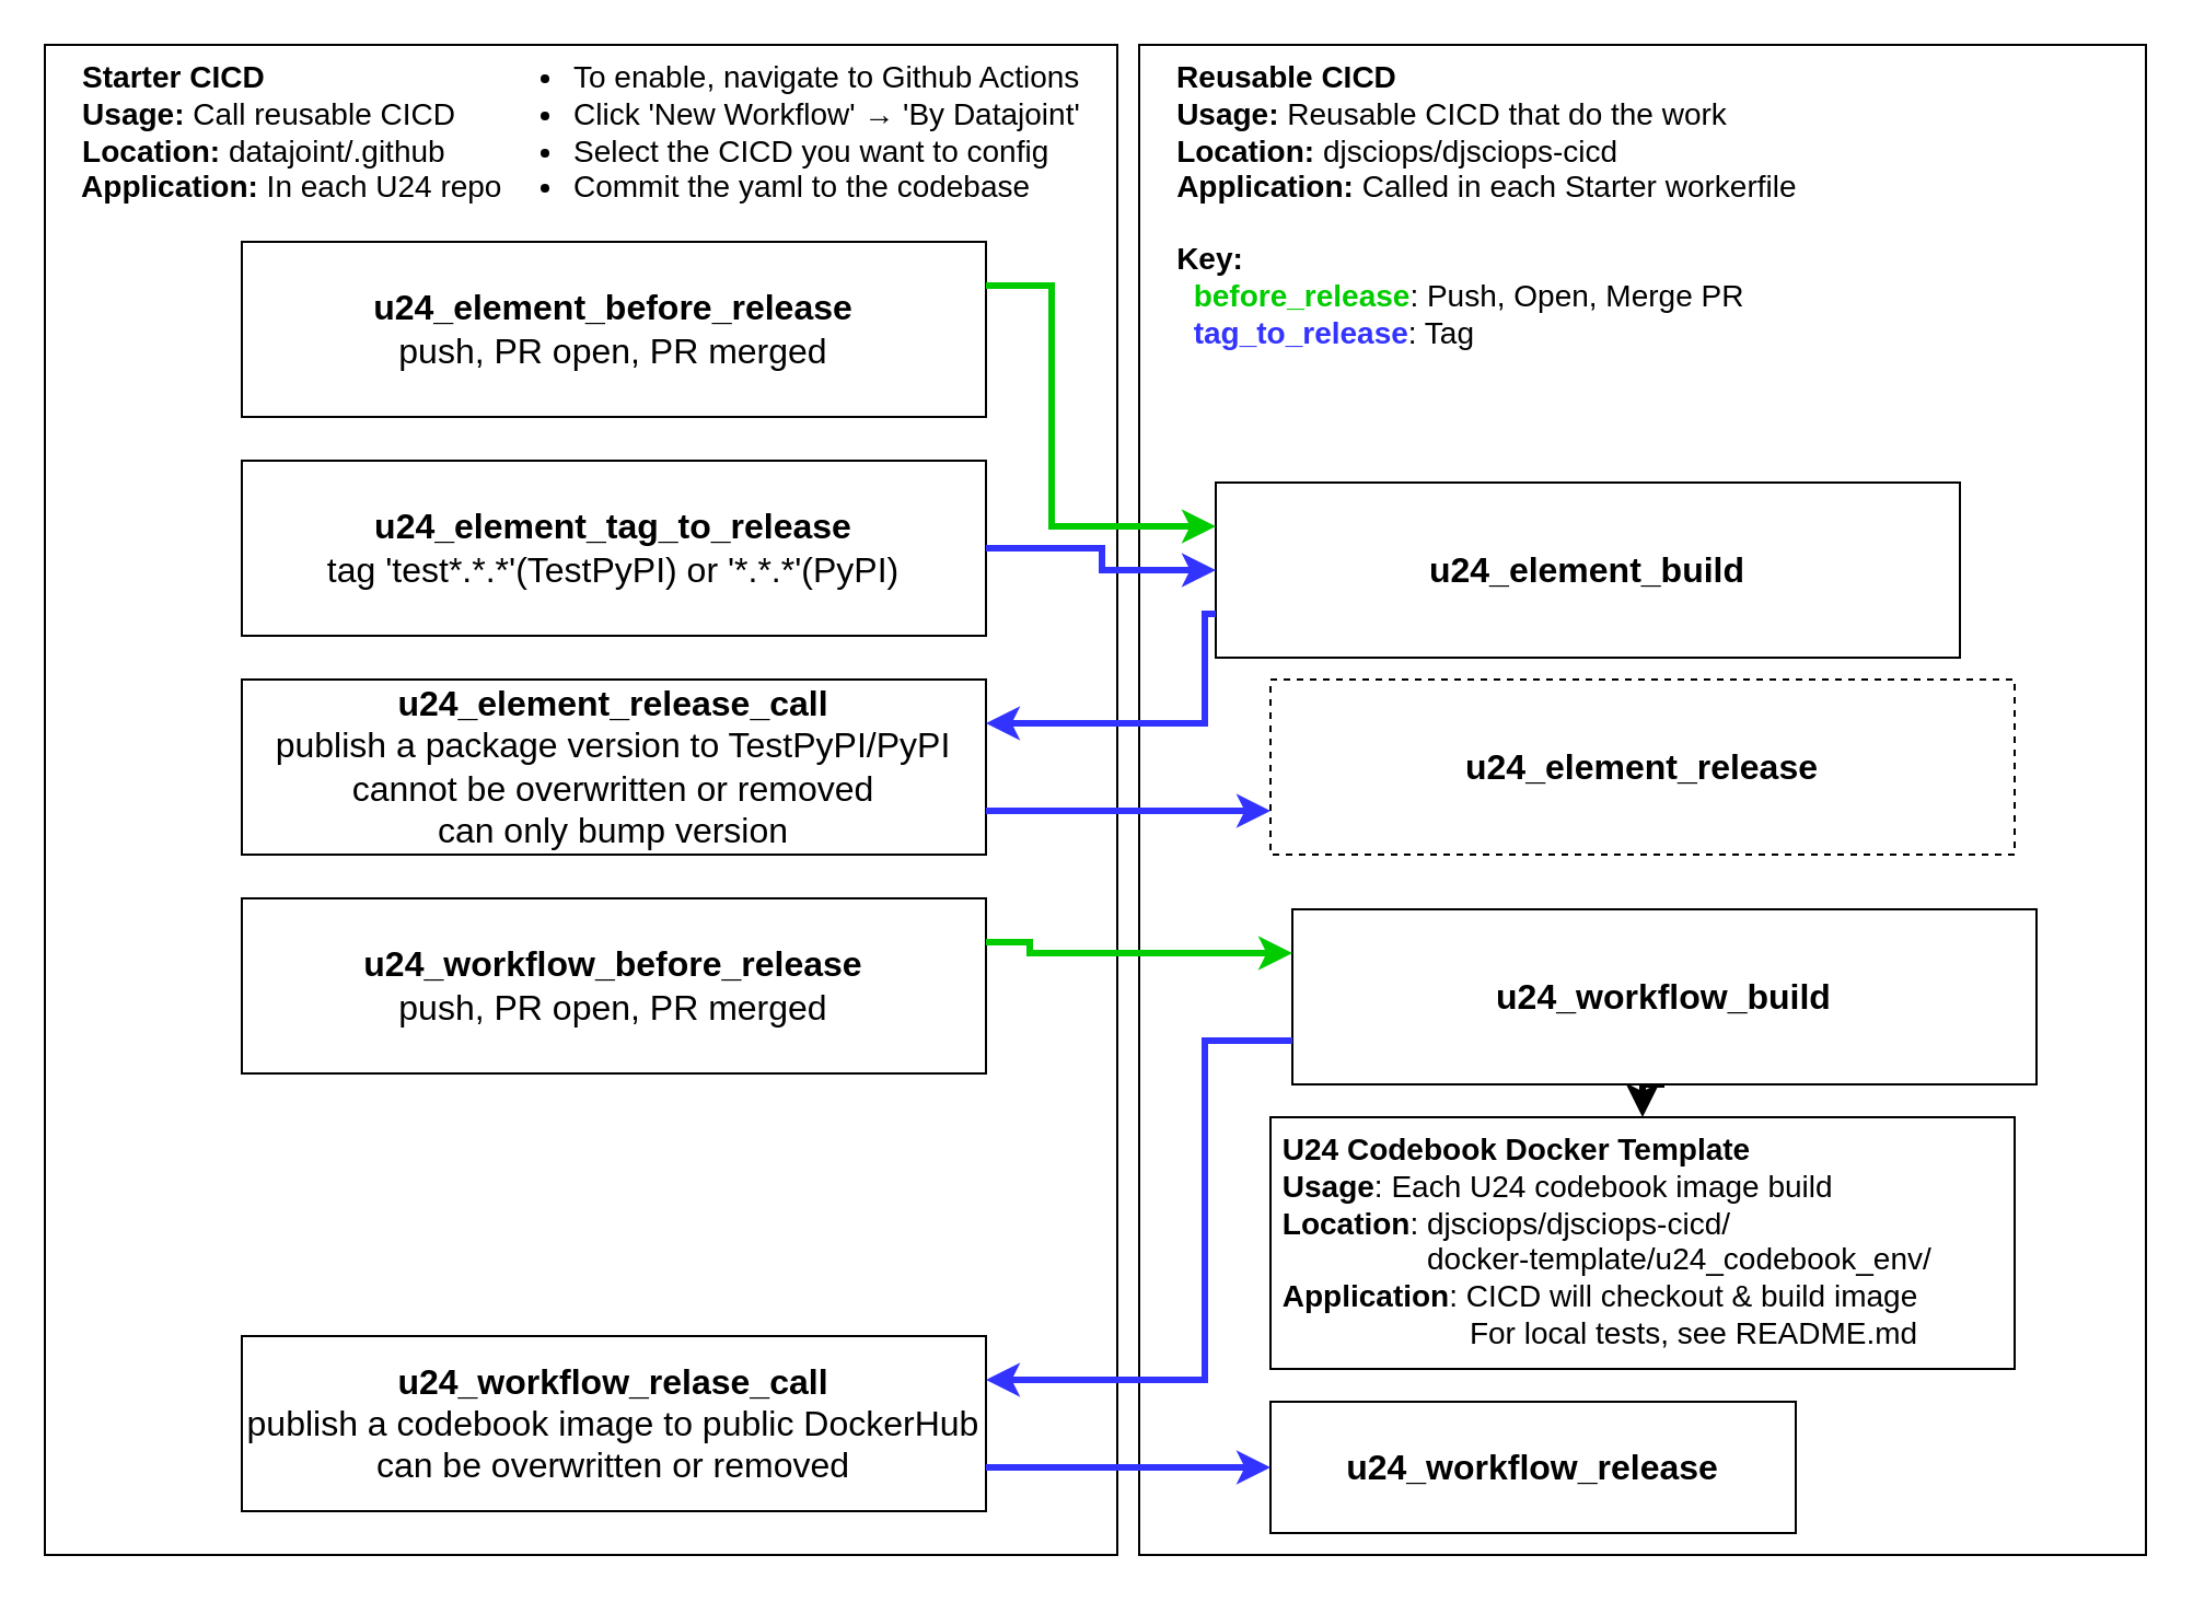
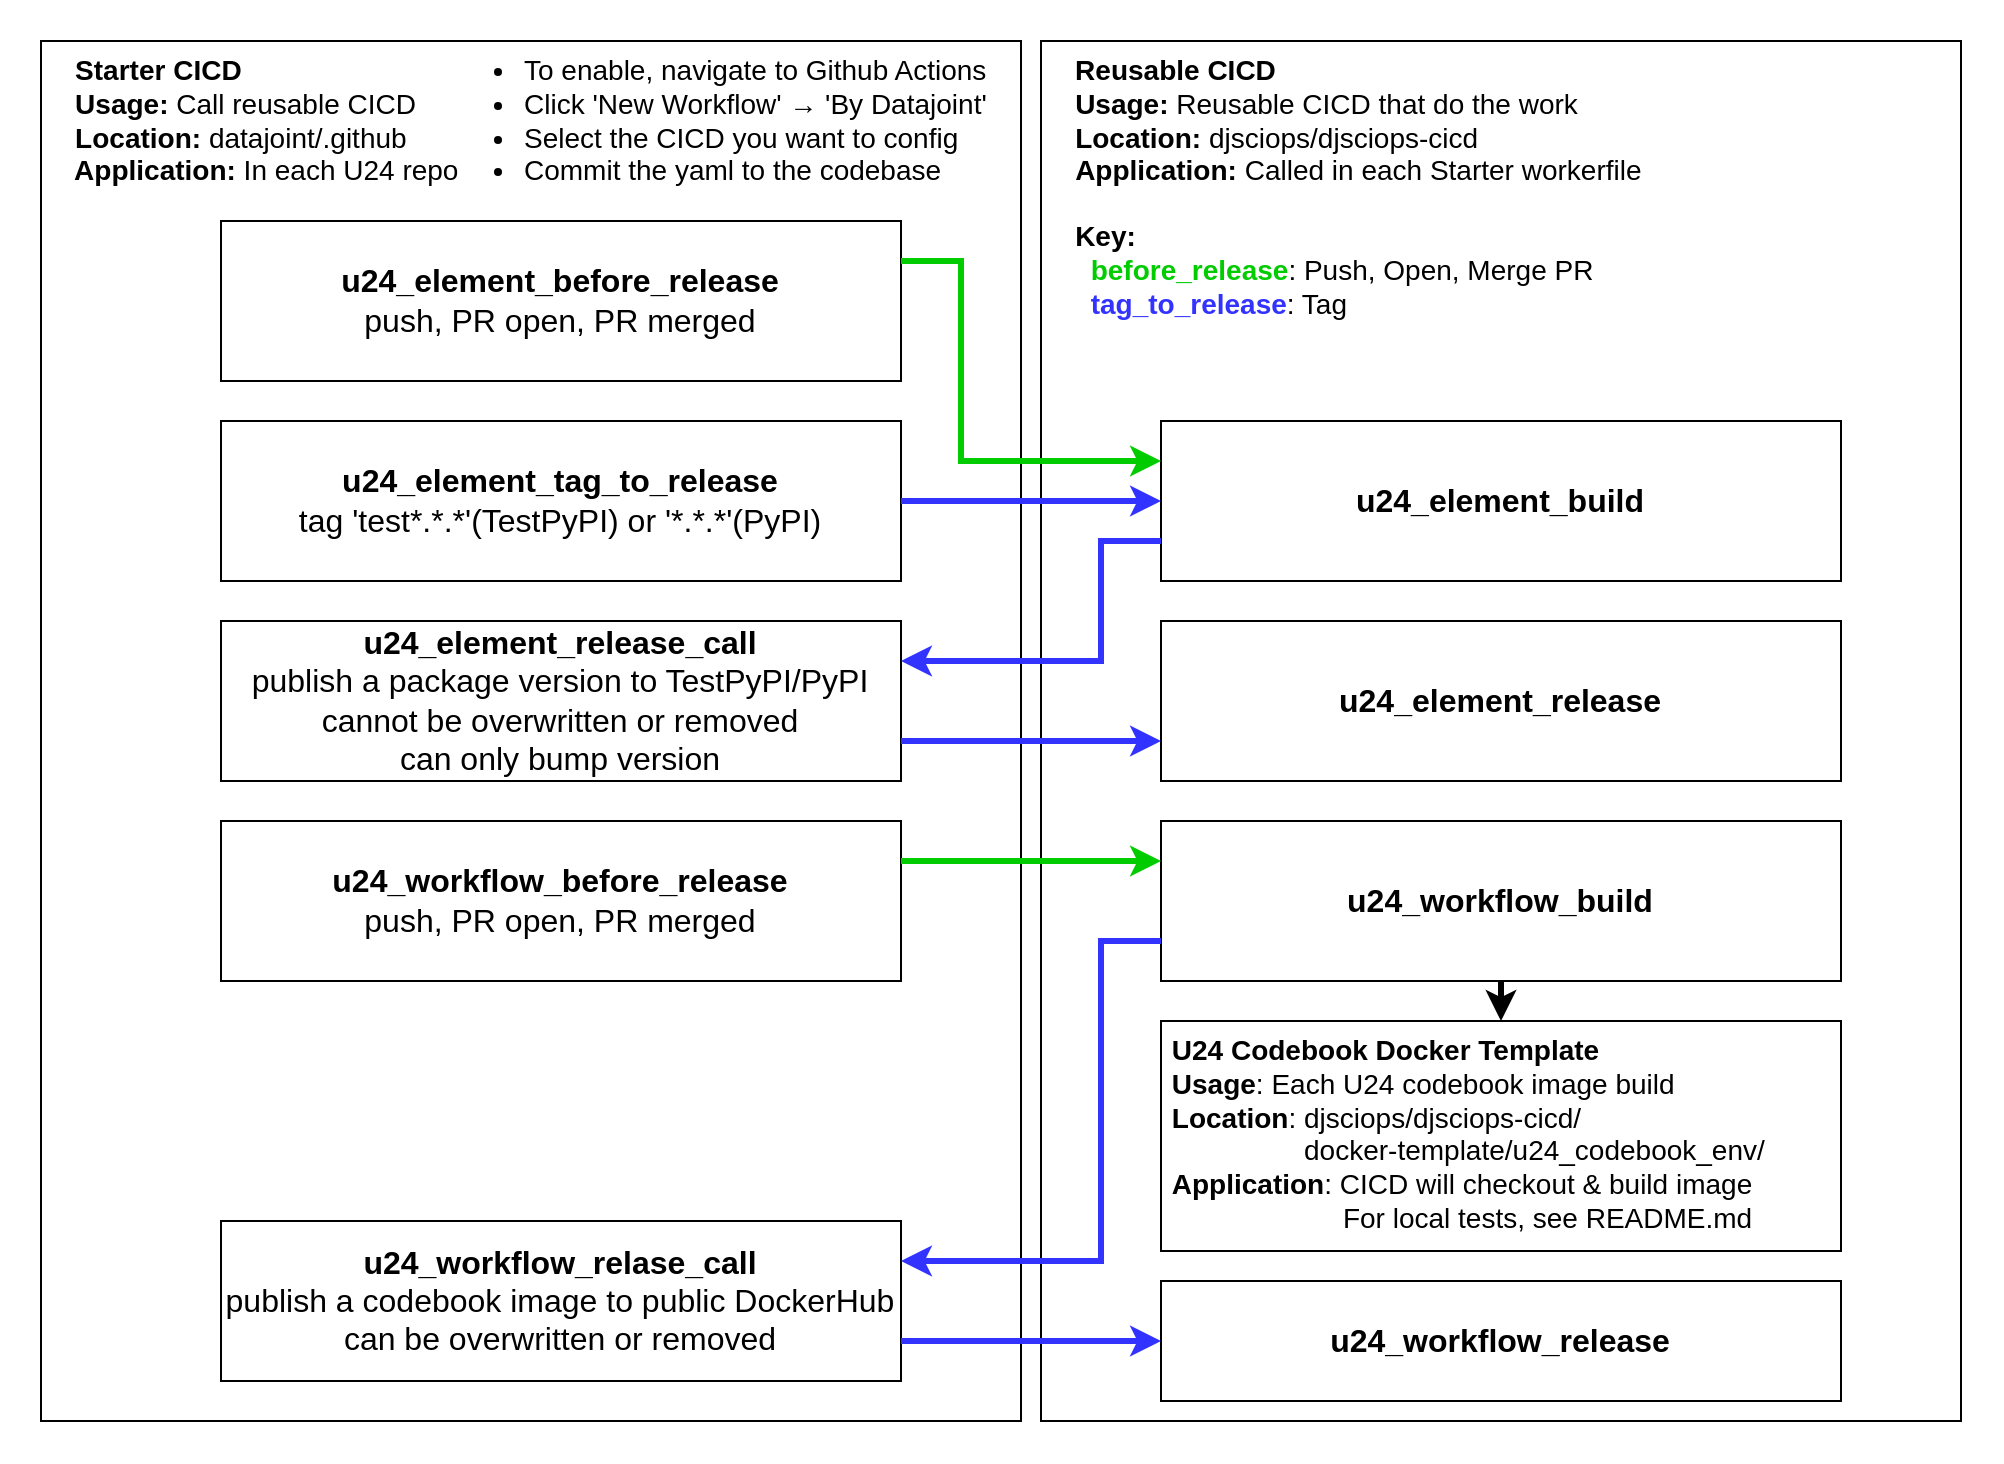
- <mxCell id="7" value="&lt;b&gt;u24_element_build&lt;/b&gt;" style="rounded=0;whiteSpace=wrap;html=1;fontSize=16;" vertex="1" parent="1"><mxGeometry x="555" y="220" width="340" height="80" as="geometry" /></mxCell>
+ <mxCell id="7" value="&lt;b&gt;u24_element_build&lt;/b&gt;" style="rounded=0;whiteSpace=wrap;html=1;fontSize=16;" vertex="1" parent="1"><mxGeometry x="580" y="210" width="340" height="80" as="geometry" /></mxCell>
- <mxCell id="8" value="&lt;b&gt;u24_element_release&lt;/b&gt;" style="rounded=0;whiteSpace=wrap;html=1;fontSize=16;dashed=1;" vertex="1" parent="1"><mxGeometry x="580" y="310" width="340" height="80" as="geometry" /></mxCell>
+ <mxCell id="8" value="&lt;b&gt;u24_element_release&lt;/b&gt;" style="rounded=0;whiteSpace=wrap;html=1;fontSize=16;" vertex="1" parent="1"><mxGeometry x="580" y="310" width="340" height="80" as="geometry" /></mxCell>
- <mxCell id="16" value="&lt;b&gt;u24_workflow_build&lt;/b&gt;" style="rounded=0;whiteSpace=wrap;html=1;fontSize=16;" vertex="1" parent="1"><mxGeometry x="590" y="415" width="340" height="80" as="geometry" /></mxCell>
+ <mxCell id="16" value="&lt;b&gt;u24_workflow_build&lt;/b&gt;" style="rounded=0;whiteSpace=wrap;html=1;fontSize=16;" vertex="1" parent="1"><mxGeometry x="580" y="410" width="340" height="80" as="geometry" /></mxCell>
- <mxCell id="17" value="&lt;b&gt;u24_workflow_release&lt;/b&gt;" style="rounded=0;whiteSpace=wrap;html=1;fontSize=16;" vertex="1" parent="1"><mxGeometry x="580" y="640" width="240" height="60" as="geometry" /></mxCell>
+ <mxCell id="17" value="&lt;b&gt;u24_workflow_release&lt;/b&gt;" style="rounded=0;whiteSpace=wrap;html=1;fontSize=16;" vertex="1" parent="1"><mxGeometry x="580" y="640" width="340" height="60" as="geometry" /></mxCell>
